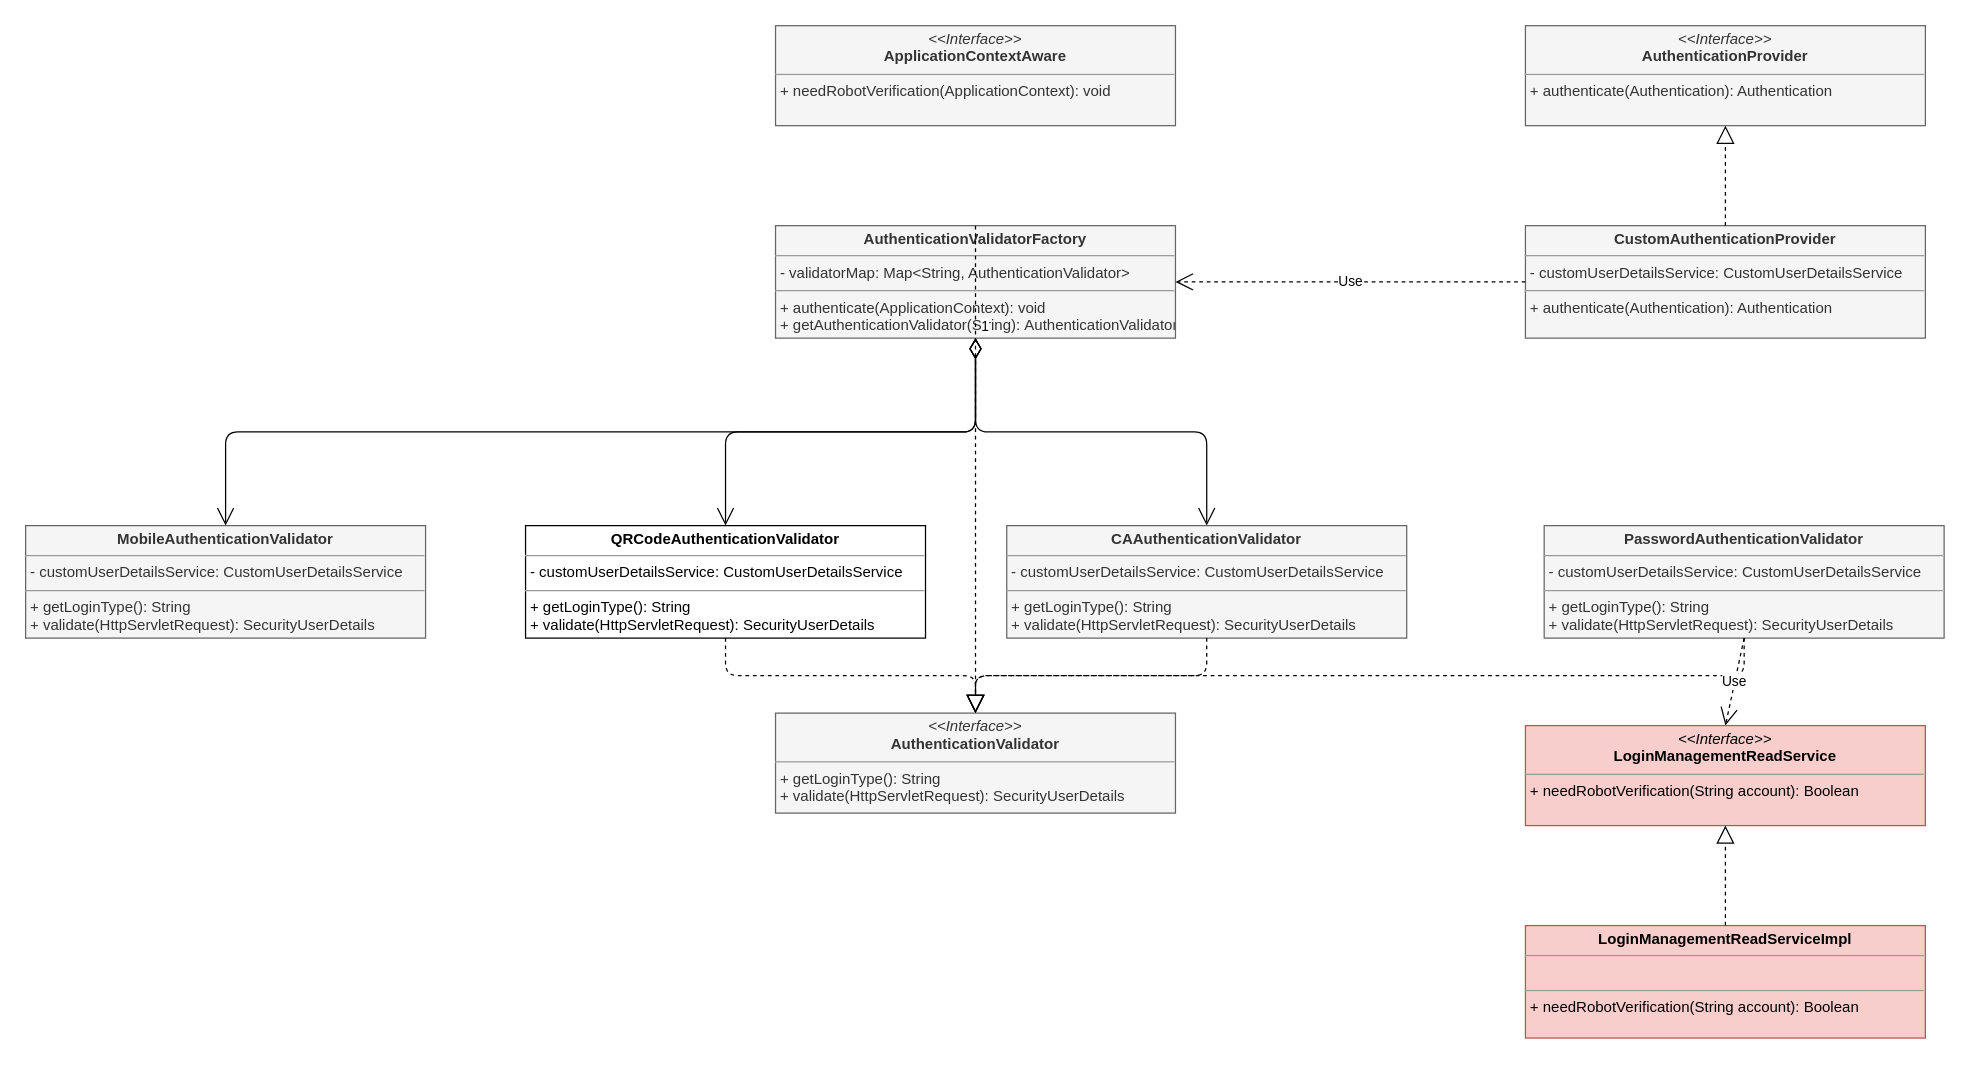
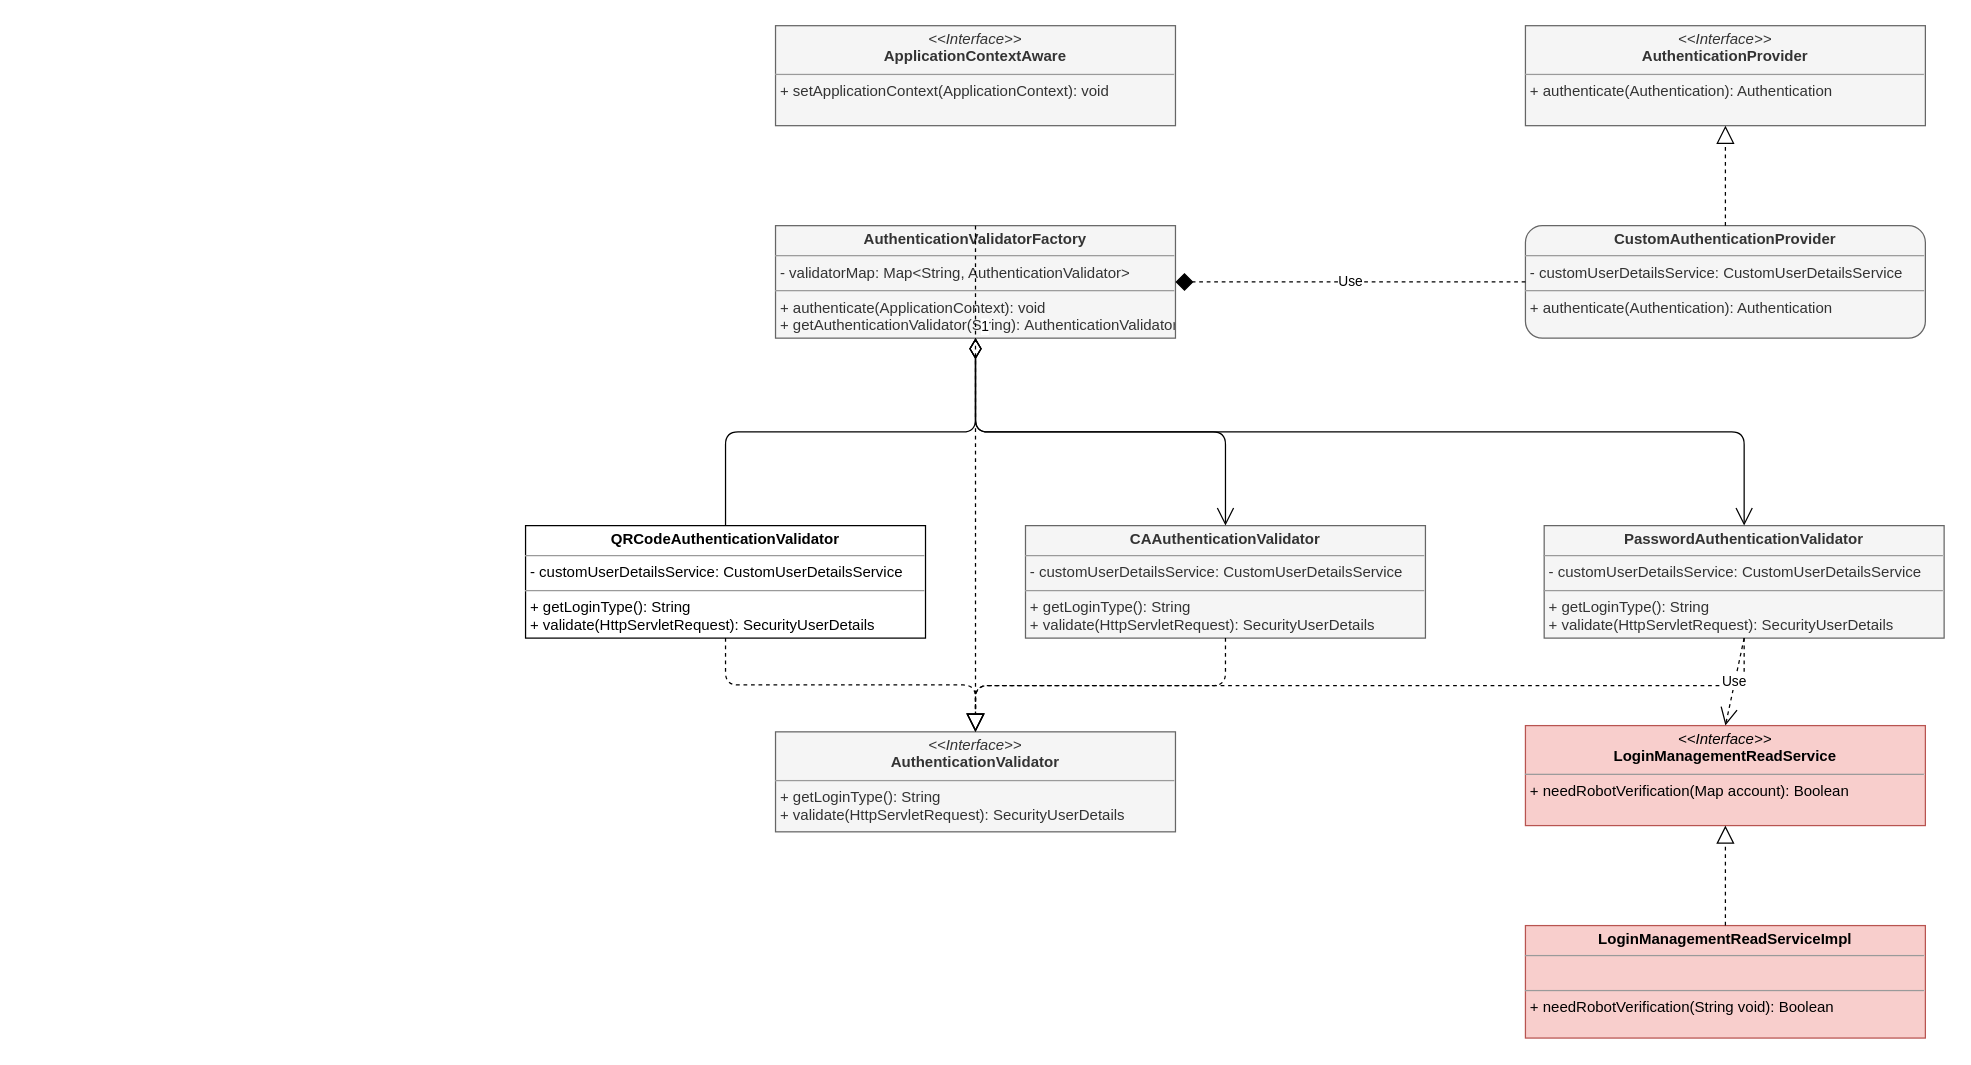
- <mxCell id="11" value="&lt;p style=&quot;margin: 0px ; margin-top: 4px ; text-align: center&quot;&gt;&lt;i&gt;&amp;lt;&amp;lt;Interface&amp;gt;&amp;gt;&lt;/i&gt;&lt;br&gt;&lt;b&gt;ApplicationContextAware&lt;/b&gt;&lt;br&gt;&lt;/p&gt;&lt;hr size=&quot;1&quot;&gt;&lt;p style=&quot;margin: 0px ; margin-left: 4px&quot;&gt;+ needRobotVerification(ApplicationContext): void&lt;/p&gt;" style="verticalAlign=top;align=left;overflow=fill;fontSize=12;fontFamily=Helvetica;html=1;fillColor=#f5f5f5;strokeColor=#666666;fontColor=#333333;" parent="1" vertex="1"><mxGeometry x="620" y="20" width="320" height="80" as="geometry" /></mxCell>
+ <mxCell id="11" value="&lt;p style=&quot;margin: 0px ; margin-top: 4px ; text-align: center&quot;&gt;&lt;i&gt;&amp;lt;&amp;lt;Interface&amp;gt;&amp;gt;&lt;/i&gt;&lt;br&gt;&lt;b&gt;ApplicationContextAware&lt;/b&gt;&lt;br&gt;&lt;/p&gt;&lt;hr size=&quot;1&quot;&gt;&lt;p style=&quot;margin: 0px ; margin-left: 4px&quot;&gt;+ setApplicationContext(ApplicationContext): void&lt;/p&gt;" style="verticalAlign=top;align=left;overflow=fill;fontSize=12;fontFamily=Helvetica;html=1;fillColor=#f5f5f5;strokeColor=#666666;fontColor=#333333;" parent="1" vertex="1"><mxGeometry x="620" y="20" width="320" height="80" as="geometry" /></mxCell>
- <mxCell id="14" value="Use" style="endArrow=open;endSize=12;dashed=1;html=1;entryX=1;entryY=0.5;entryDx=0;entryDy=0;exitX=0;exitY=0.5;exitDx=0;exitDy=0;" parent="1" source="9" target="10" edge="1"><mxGeometry width="160" relative="1" as="geometry"><mxPoint x="1140" y="320" as="sourcePoint" /><mxPoint x="1300" y="320" as="targetPoint" /></mxGeometry></mxCell>
+ <mxCell id="14" value="Use" style="endArrow=diamond;endSize=12;dashed=1;html=1;entryX=1;entryY=0.5;entryDx=0;entryDy=0;exitX=0;exitY=0.5;exitDx=0;exitDy=0;" parent="1" source="9" target="10" edge="1"><mxGeometry width="160" relative="1" as="geometry"><mxPoint x="1140" y="320" as="sourcePoint" /><mxPoint x="1300" y="320" as="targetPoint" /></mxGeometry></mxCell>
- <mxCell id="9" value="&lt;p style=&quot;margin: 0px ; margin-top: 4px ; text-align: center&quot;&gt;&lt;b&gt;CustomAuthenticationProvider&lt;/b&gt;&lt;br&gt;&lt;/p&gt;&lt;hr size=&quot;1&quot;&gt;&lt;p style=&quot;margin: 0px ; margin-left: 4px&quot;&gt;- customUserDetailsService: CustomUserDetailsService&lt;/p&gt;&lt;hr size=&quot;1&quot;&gt;&lt;p style=&quot;margin: 0px ; margin-left: 4px&quot;&gt;+ authenticate(Authentication): Authentication&lt;br&gt;&lt;/p&gt;&lt;p style=&quot;margin: 0px ; margin-left: 4px&quot;&gt;&lt;br&gt;&lt;/p&gt;" style="verticalAlign=top;align=left;overflow=fill;fontSize=12;fontFamily=Helvetica;html=1;fillColor=#f5f5f5;strokeColor=#666666;fontColor=#333333;" parent="1" vertex="1"><mxGeometry x="1220" y="180" width="320" height="90" as="geometry" /></mxCell>
+ <mxCell id="9" value="&lt;p style=&quot;margin: 0px ; margin-top: 4px ; text-align: center&quot;&gt;&lt;b&gt;CustomAuthenticationProvider&lt;/b&gt;&lt;br&gt;&lt;/p&gt;&lt;hr size=&quot;1&quot;&gt;&lt;p style=&quot;margin: 0px ; margin-left: 4px&quot;&gt;- customUserDetailsService: CustomUserDetailsService&lt;/p&gt;&lt;hr size=&quot;1&quot;&gt;&lt;p style=&quot;margin: 0px ; margin-left: 4px&quot;&gt;+ authenticate(Authentication): Authentication&lt;br&gt;&lt;/p&gt;&lt;p style=&quot;margin: 0px ; margin-left: 4px&quot;&gt;&lt;br&gt;&lt;/p&gt;" style="verticalAlign=top;align=left;overflow=fill;fontSize=12;fontFamily=Helvetica;html=1;fillColor=#f5f5f5;strokeColor=#666666;fontColor=#333333;rounded=1;" parent="1" vertex="1"><mxGeometry x="1220" y="180" width="320" height="90" as="geometry" /></mxCell>
- <mxCell id="20" value="1" style="endArrow=open;html=1;endSize=12;startArrow=diamondThin;startSize=14;startFill=0;edgeStyle=orthogonalEdgeStyle;align=left;verticalAlign=bottom;entryX=0.5;entryY=0;entryDx=0;entryDy=0;exitX=0.5;exitY=1;exitDx=0;exitDy=0;" parent="1" source="10" target="5" edge="1"><mxGeometry x="-1" y="3" relative="1" as="geometry"><mxPoint x="430" y="310" as="sourcePoint" /><mxPoint x="590" y="310" as="targetPoint" /></mxGeometry></mxCell>
+ <mxCell id="19" value="1" style="endArrow=open;html=1;endSize=12;startArrow=diamondThin;startSize=14;startFill=0;edgeStyle=orthogonalEdgeStyle;align=left;verticalAlign=bottom;exitX=0.5;exitY=1;exitDx=0;exitDy=0;entryX=0.5;entryY=0;entryDx=0;entryDy=0;" parent="1" source="10" target="3" edge="1"><mxGeometry x="-1" y="3" relative="1" as="geometry"><mxPoint x="1260" y="350" as="sourcePoint" /><mxPoint x="1420" y="350" as="targetPoint" /></mxGeometry></mxCell>
- <mxCell id="17" value="1" style="endArrow=open;html=1;endSize=12;startArrow=diamondThin;startSize=14;startFill=0;edgeStyle=orthogonalEdgeStyle;align=left;verticalAlign=bottom;exitX=0.5;exitY=1;exitDx=0;exitDy=0;" parent="1" source="10" target="6" edge="1"><mxGeometry x="-1" y="3" relative="1" as="geometry"><mxPoint x="590" y="330" as="sourcePoint" /><mxPoint x="750" y="330" as="targetPoint" /></mxGeometry></mxCell>
+ <mxCell id="17" value="1" style="endArrow=none;html=1;endSize=12;startArrow=diamondThin;startSize=14;startFill=0;edgeStyle=orthogonalEdgeStyle;align=left;verticalAlign=bottom;exitX=0.5;exitY=1;exitDx=0;exitDy=0;" parent="1" source="10" target="6" edge="1"><mxGeometry x="-1" y="3" relative="1" as="geometry"><mxPoint x="590" y="330" as="sourcePoint" /><mxPoint x="750" y="330" as="targetPoint" /></mxGeometry></mxCell>
- <mxCell id="5" value="&lt;p style=&quot;margin: 0px ; margin-top: 4px ; text-align: center&quot;&gt;&lt;b&gt;MobileAuthenticationValidator&lt;/b&gt;&lt;br&gt;&lt;/p&gt;&lt;hr size=&quot;1&quot;&gt;&lt;p style=&quot;margin: 0px ; margin-left: 4px&quot;&gt;- customUserDetailsService: CustomUserDetailsService&lt;/p&gt;&lt;hr size=&quot;1&quot;&gt;&lt;p style=&quot;margin: 0px ; margin-left: 4px&quot;&gt;+ getLoginType(): String&lt;br&gt;+ validate(HttpServletRequest): SecurityUserDetails&lt;br&gt;&lt;/p&gt;&lt;p style=&quot;margin: 0px ; margin-left: 4px&quot;&gt;&lt;br&gt;&lt;/p&gt;" style="verticalAlign=top;align=left;overflow=fill;fontSize=12;fontFamily=Helvetica;html=1;fillColor=#f5f5f5;strokeColor=#666666;fontColor=#333333;" parent="1" vertex="1"><mxGeometry x="20" y="420" width="320" height="90" as="geometry" /></mxCell>
- <mxCell id="4" value="&lt;p style=&quot;margin: 0px ; margin-top: 4px ; text-align: center&quot;&gt;&lt;b&gt;CAAuthenticationValidator&lt;/b&gt;&lt;br&gt;&lt;/p&gt;&lt;hr size=&quot;1&quot;&gt;&lt;p style=&quot;margin: 0px ; margin-left: 4px&quot;&gt;- customUserDetailsService: CustomUserDetailsService&lt;/p&gt;&lt;hr size=&quot;1&quot;&gt;&lt;p style=&quot;margin: 0px ; margin-left: 4px&quot;&gt;+ getLoginType(): String&lt;br&gt;+ validate(HttpServletRequest): SecurityUserDetails&lt;br&gt;&lt;/p&gt;&lt;p style=&quot;margin: 0px ; margin-left: 4px&quot;&gt;&lt;br&gt;&lt;/p&gt;" style="verticalAlign=top;align=left;overflow=fill;fontSize=12;fontFamily=Helvetica;html=1;fillColor=#f5f5f5;strokeColor=#666666;fontColor=#333333;" parent="1" vertex="1"><mxGeometry x="805" y="420" width="320" height="90" as="geometry" /></mxCell>
+ <mxCell id="4" value="&lt;p style=&quot;margin: 0px ; margin-top: 4px ; text-align: center&quot;&gt;&lt;b&gt;CAAuthenticationValidator&lt;/b&gt;&lt;br&gt;&lt;/p&gt;&lt;hr size=&quot;1&quot;&gt;&lt;p style=&quot;margin: 0px ; margin-left: 4px&quot;&gt;- customUserDetailsService: CustomUserDetailsService&lt;/p&gt;&lt;hr size=&quot;1&quot;&gt;&lt;p style=&quot;margin: 0px ; margin-left: 4px&quot;&gt;+ getLoginType(): String&lt;br&gt;+ validate(HttpServletRequest): SecurityUserDetails&lt;br&gt;&lt;/p&gt;&lt;p style=&quot;margin: 0px ; margin-left: 4px&quot;&gt;&lt;br&gt;&lt;/p&gt;" style="verticalAlign=top;align=left;overflow=fill;fontSize=12;fontFamily=Helvetica;html=1;fillColor=#f5f5f5;strokeColor=#666666;fontColor=#333333;" parent="1" vertex="1"><mxGeometry x="820" y="420" width="320" height="90" as="geometry" /></mxCell>
- <mxCell id="21" value="&lt;p style=&quot;margin: 0px ; margin-top: 4px ; text-align: center&quot;&gt;&lt;i&gt;&amp;lt;&amp;lt;Interface&amp;gt;&amp;gt;&lt;/i&gt;&lt;br&gt;&lt;b&gt;LoginManagementReadService&lt;/b&gt;&lt;br&gt;&lt;/p&gt;&lt;hr size=&quot;1&quot;&gt;&lt;p style=&quot;margin: 0px ; margin-left: 4px&quot;&gt;+ needRobotVerification(String account): Boolean&lt;/p&gt;" style="verticalAlign=top;align=left;overflow=fill;fontSize=12;fontFamily=Helvetica;html=1;fillColor=#f8cecc;strokeColor=#b85450;" vertex="1" parent="1"><mxGeometry x="1220" y="580" width="320" height="80" as="geometry" /></mxCell>
+ <mxCell id="21" value="&lt;p style=&quot;margin: 0px ; margin-top: 4px ; text-align: center&quot;&gt;&lt;i&gt;&amp;lt;&amp;lt;Interface&amp;gt;&amp;gt;&lt;/i&gt;&lt;br&gt;&lt;b&gt;LoginManagementReadService&lt;/b&gt;&lt;br&gt;&lt;/p&gt;&lt;hr size=&quot;1&quot;&gt;&lt;p style=&quot;margin: 0px ; margin-left: 4px&quot;&gt;+ needRobotVerification(Map account): Boolean&lt;/p&gt;" style="verticalAlign=top;align=left;overflow=fill;fontSize=12;fontFamily=Helvetica;html=1;fillColor=#f8cecc;strokeColor=#b85450;" vertex="1" parent="1"><mxGeometry x="1220" y="580" width="320" height="80" as="geometry" /></mxCell>
- <mxCell id="2" value="&lt;p style=&quot;margin: 0px ; margin-top: 4px ; text-align: center&quot;&gt;&lt;i&gt;&amp;lt;&amp;lt;Interface&amp;gt;&amp;gt;&lt;/i&gt;&lt;br&gt;&lt;b&gt;AuthenticationValidator&lt;/b&gt;&lt;/p&gt;&lt;hr size=&quot;1&quot;&gt;&lt;p style=&quot;margin: 0px ; margin-left: 4px&quot;&gt;+ getLoginType(): String&lt;br&gt;+ validate(HttpServletRequest): SecurityUserDetails&lt;/p&gt;" style="verticalAlign=top;align=left;overflow=fill;fontSize=12;fontFamily=Helvetica;html=1;fillColor=#f5f5f5;strokeColor=#666666;fontColor=#333333;" parent="1" vertex="1"><mxGeometry x="620" y="570" width="320" height="80" as="geometry" /></mxCell>
+ <mxCell id="2" value="&lt;p style=&quot;margin: 0px ; margin-top: 4px ; text-align: center&quot;&gt;&lt;i&gt;&amp;lt;&amp;lt;Interface&amp;gt;&amp;gt;&lt;/i&gt;&lt;br&gt;&lt;b&gt;AuthenticationValidator&lt;/b&gt;&lt;/p&gt;&lt;hr size=&quot;1&quot;&gt;&lt;p style=&quot;margin: 0px ; margin-left: 4px&quot;&gt;+ getLoginType(): String&lt;br&gt;+ validate(HttpServletRequest): SecurityUserDetails&lt;/p&gt;" style="verticalAlign=top;align=left;overflow=fill;fontSize=12;fontFamily=Helvetica;html=1;fillColor=#f5f5f5;strokeColor=#666666;fontColor=#333333;" parent="1" vertex="1"><mxGeometry x="620" y="585" width="320" height="80" as="geometry" /></mxCell>
- <mxCell id="22" value="&lt;p style=&quot;margin: 0px ; margin-top: 4px ; text-align: center&quot;&gt;&lt;b&gt;LoginManagementReadServiceImpl&lt;/b&gt;&lt;br&gt;&lt;/p&gt;&lt;hr size=&quot;1&quot;&gt;&lt;p style=&quot;margin: 0px ; margin-left: 4px&quot;&gt;&lt;br&gt;&lt;/p&gt;&lt;hr size=&quot;1&quot;&gt;&lt;p style=&quot;margin: 0px ; margin-left: 4px&quot;&gt;+ needRobotVerification(String account): Boolean&lt;br&gt;&lt;/p&gt;&lt;p style=&quot;margin: 0px ; margin-left: 4px&quot;&gt;&lt;br&gt;&lt;/p&gt;" style="verticalAlign=top;align=left;overflow=fill;fontSize=12;fontFamily=Helvetica;html=1;fillColor=#f8cecc;strokeColor=#b85450;" vertex="1" parent="1"><mxGeometry x="1220" y="740" width="320" height="90" as="geometry" /></mxCell>
+ <mxCell id="22" value="&lt;p style=&quot;margin: 0px ; margin-top: 4px ; text-align: center&quot;&gt;&lt;b&gt;LoginManagementReadServiceImpl&lt;/b&gt;&lt;br&gt;&lt;/p&gt;&lt;hr size=&quot;1&quot;&gt;&lt;p style=&quot;margin: 0px ; margin-left: 4px&quot;&gt;&lt;br&gt;&lt;/p&gt;&lt;hr size=&quot;1&quot;&gt;&lt;p style=&quot;margin: 0px ; margin-left: 4px&quot;&gt;+ needRobotVerification(String void): Boolean&lt;br&gt;&lt;/p&gt;&lt;p style=&quot;margin: 0px ; margin-left: 4px&quot;&gt;&lt;br&gt;&lt;/p&gt;" style="verticalAlign=top;align=left;overflow=fill;fontSize=12;fontFamily=Helvetica;html=1;fillColor=#f8cecc;strokeColor=#b85450;" vertex="1" parent="1"><mxGeometry x="1220" y="740" width="320" height="90" as="geometry" /></mxCell>
